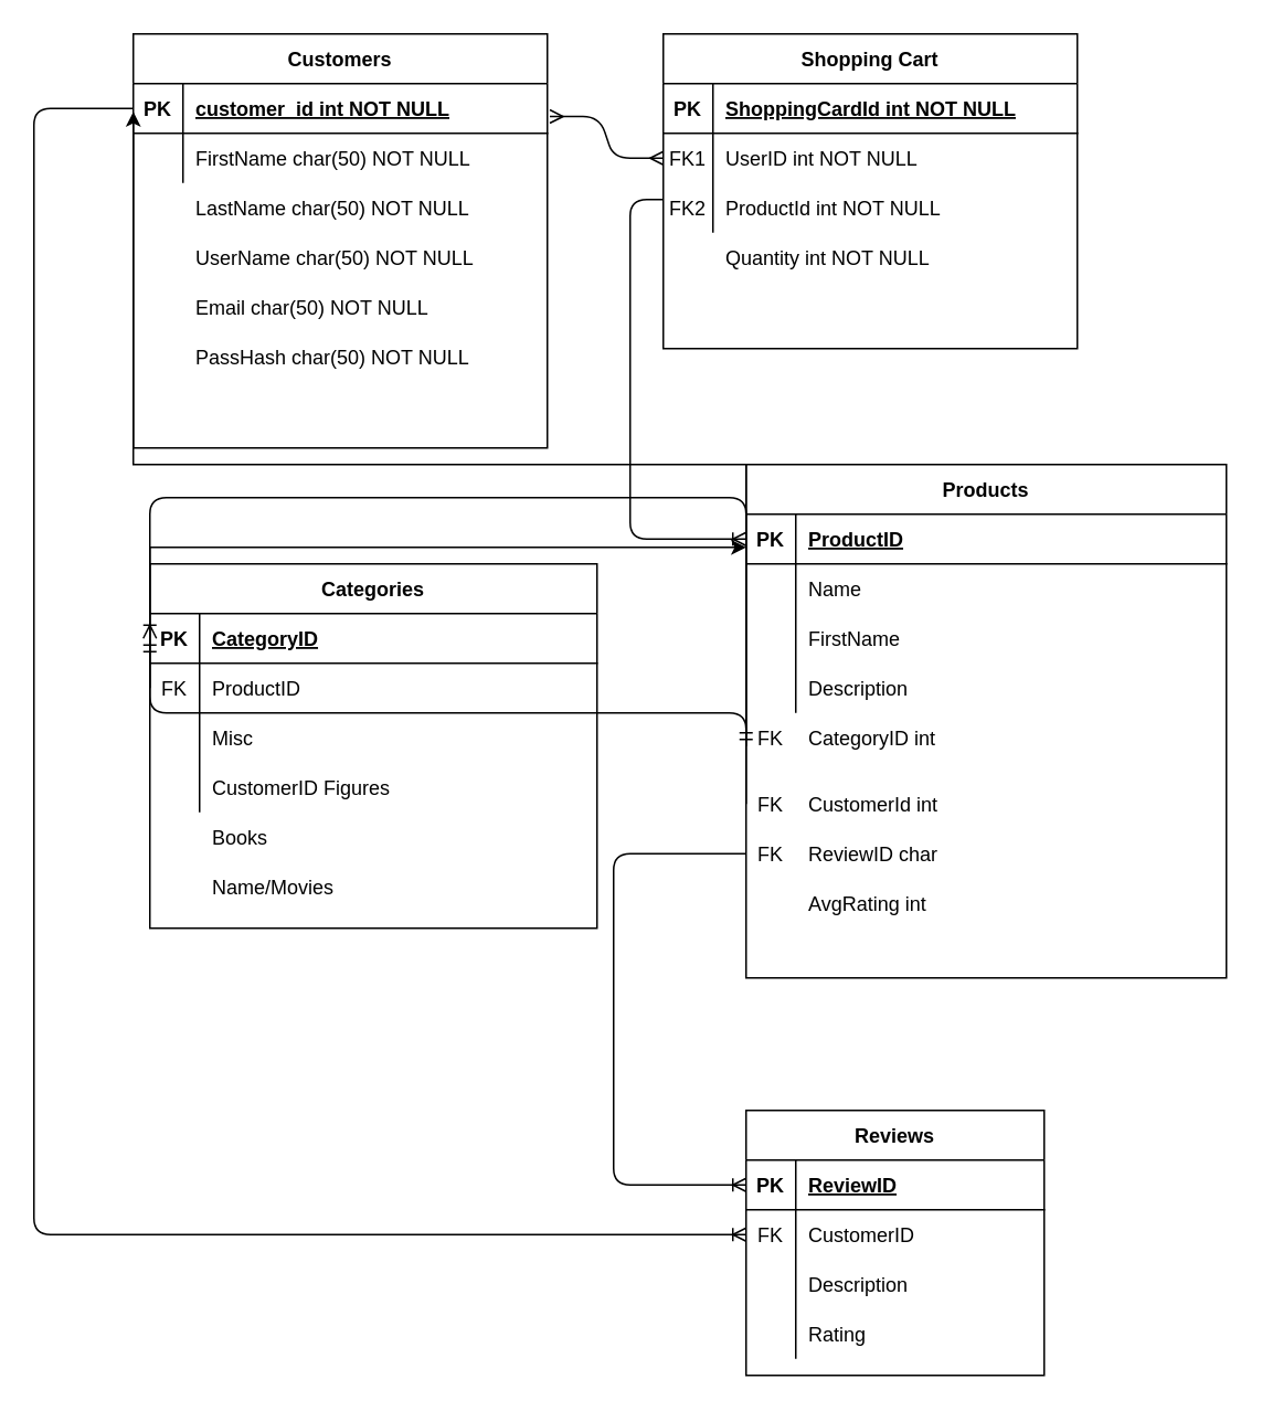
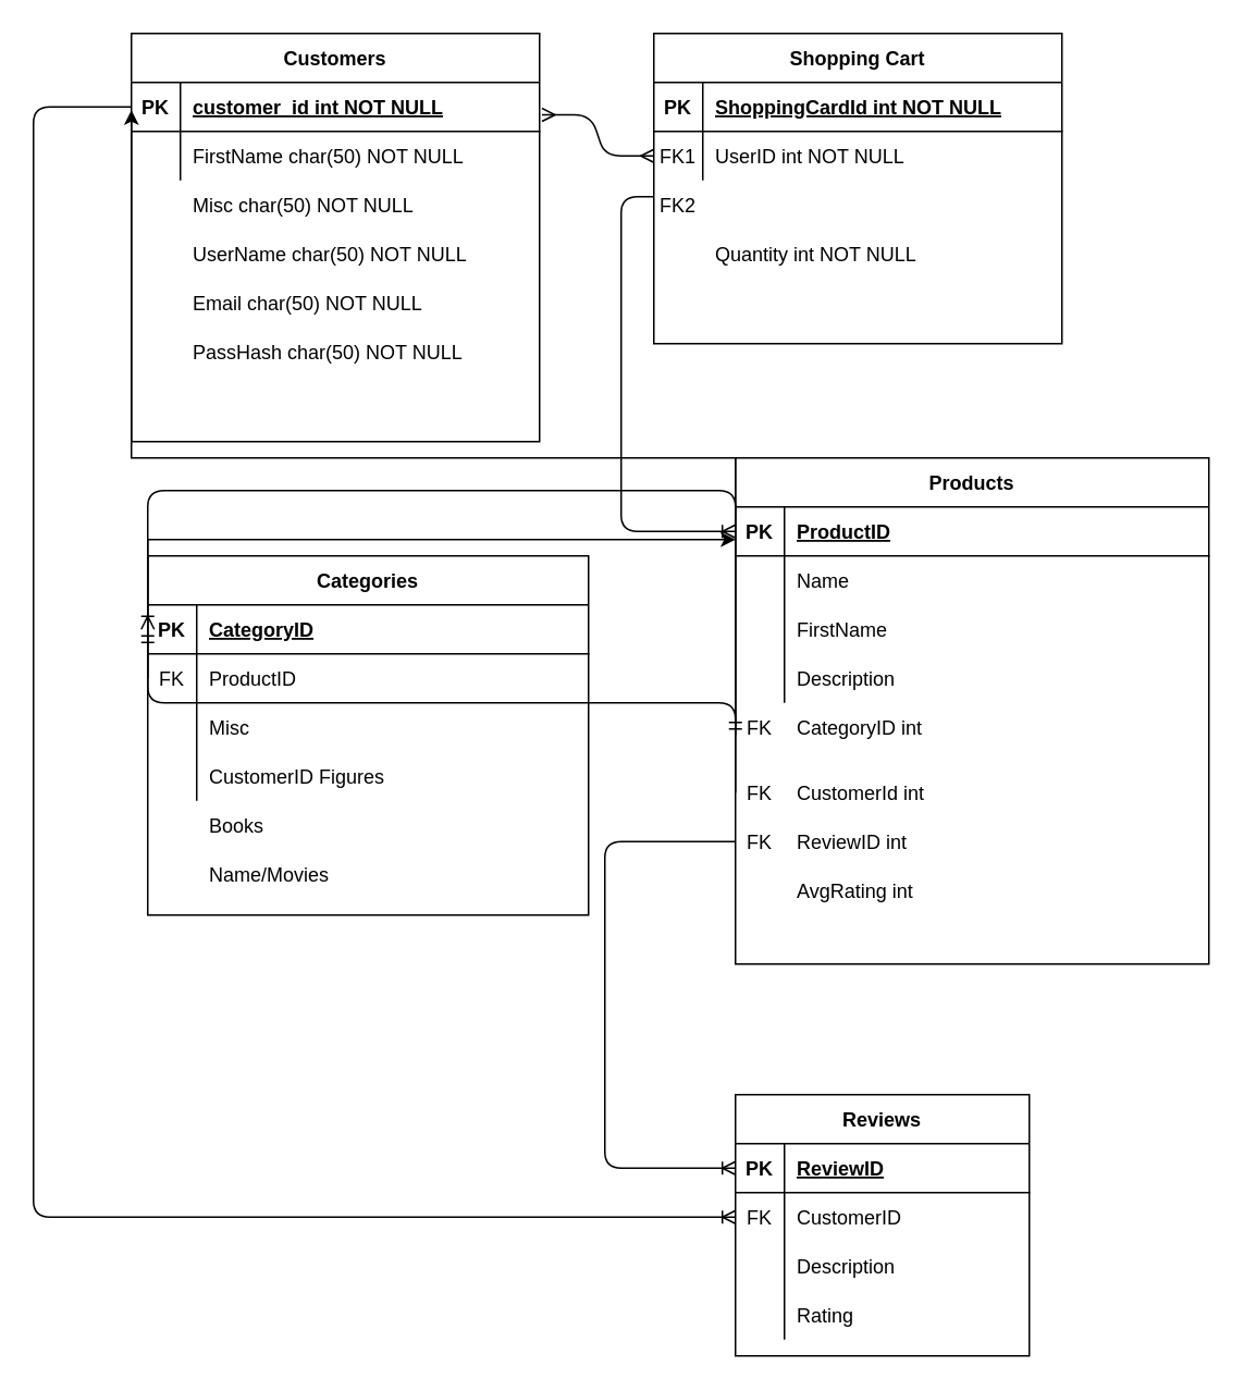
- <mxCell id="11" value="ProductId int NOT NULL" style="shape=partialRectangle;overflow=hidden;connectable=0;fillColor=none;top=0;left=0;bottom=0;right=0;align=left;spacingLeft=6;" parent="9" vertex="1"><mxGeometry x="30" width="220" height="30" as="geometry" /></mxCell>
- <mxCell id="32" value="LastName char(50) NOT NULL" style="shape=partialRectangle;overflow=hidden;connectable=0;fillColor=none;top=0;left=0;bottom=0;right=0;align=left;spacingLeft=6;" vertex="1" parent="1"><mxGeometry x="110" y="110" width="220" height="30" as="geometry" /></mxCell>
+ <mxCell id="32" value="Misc char(50) NOT NULL" style="shape=partialRectangle;overflow=hidden;connectable=0;fillColor=none;top=0;left=0;bottom=0;right=0;align=left;spacingLeft=6;" vertex="1" parent="1"><mxGeometry x="110" y="110" width="220" height="30" as="geometry" /></mxCell>
- <mxCell id="70" value="ReviewID char" style="shape=partialRectangle;connectable=0;fillColor=none;top=0;left=0;bottom=0;right=0;align=left;spacingLeft=6;overflow=hidden;" vertex="1" parent="68"><mxGeometry x="30" width="260" height="30" as="geometry" /></mxCell>
+ <mxCell id="70" value="ReviewID int" style="shape=partialRectangle;connectable=0;fillColor=none;top=0;left=0;bottom=0;right=0;align=left;spacingLeft=6;overflow=hidden;" vertex="1" parent="68"><mxGeometry x="30" width="260" height="30" as="geometry" /></mxCell>
